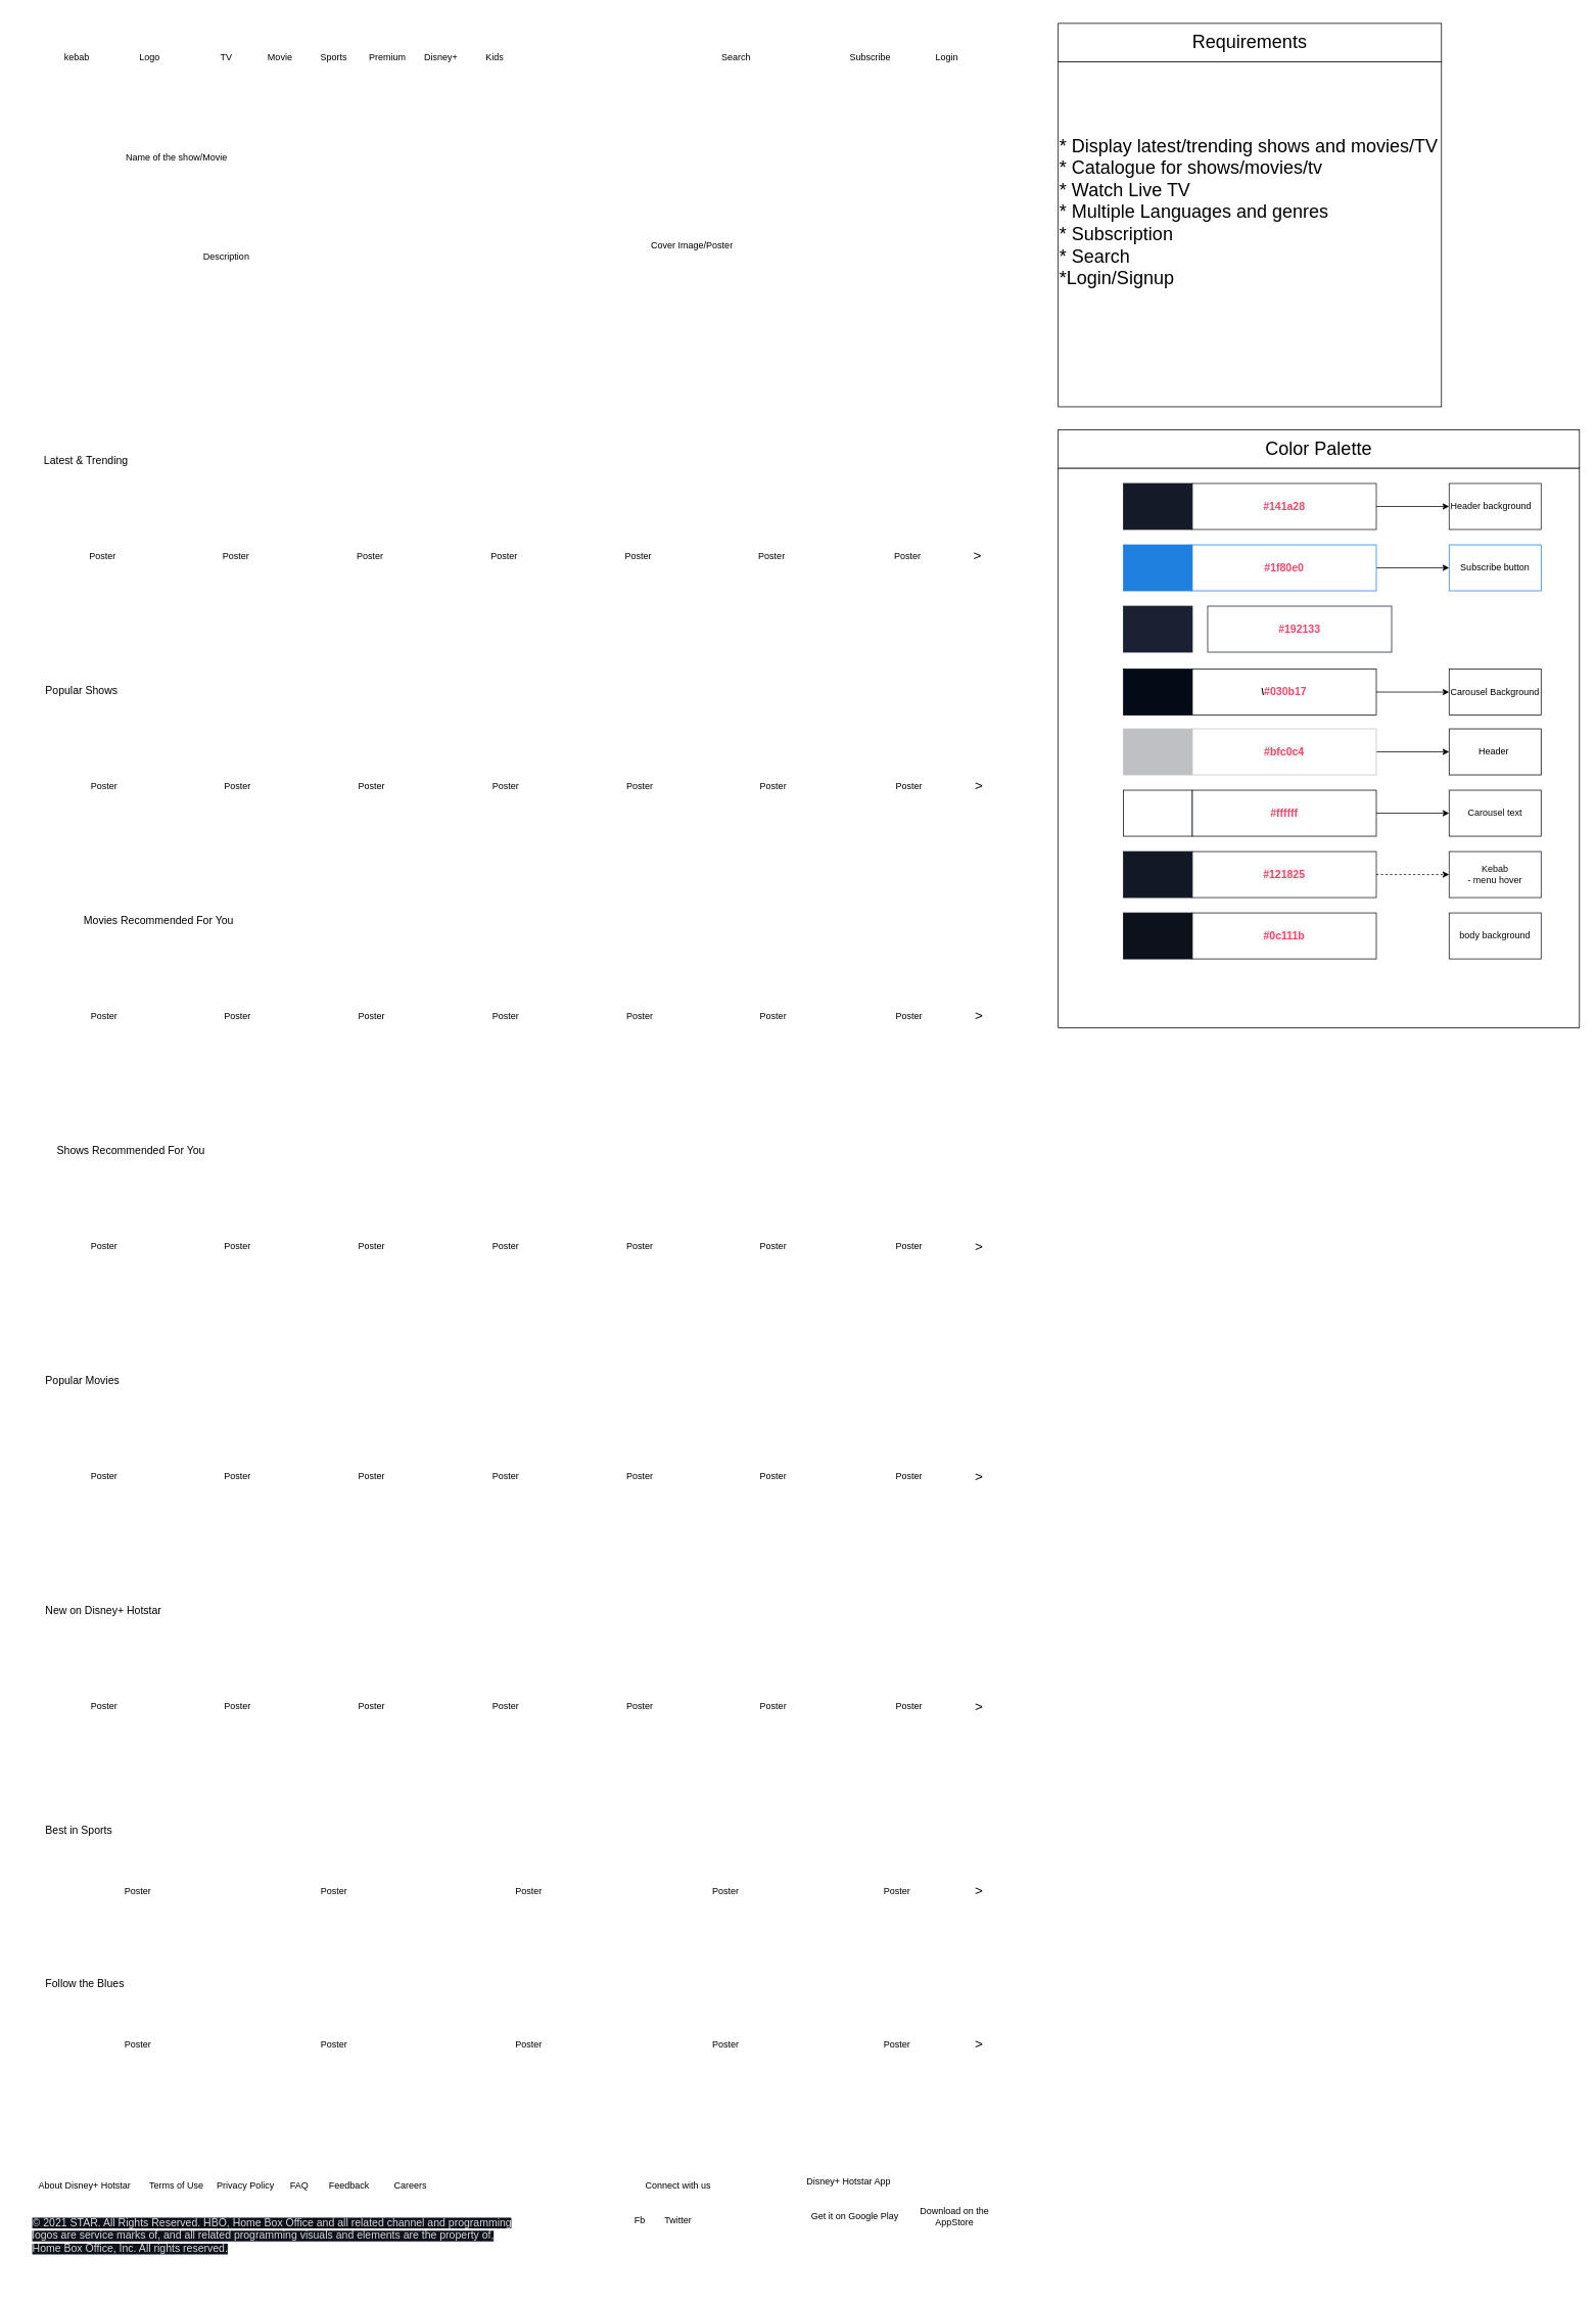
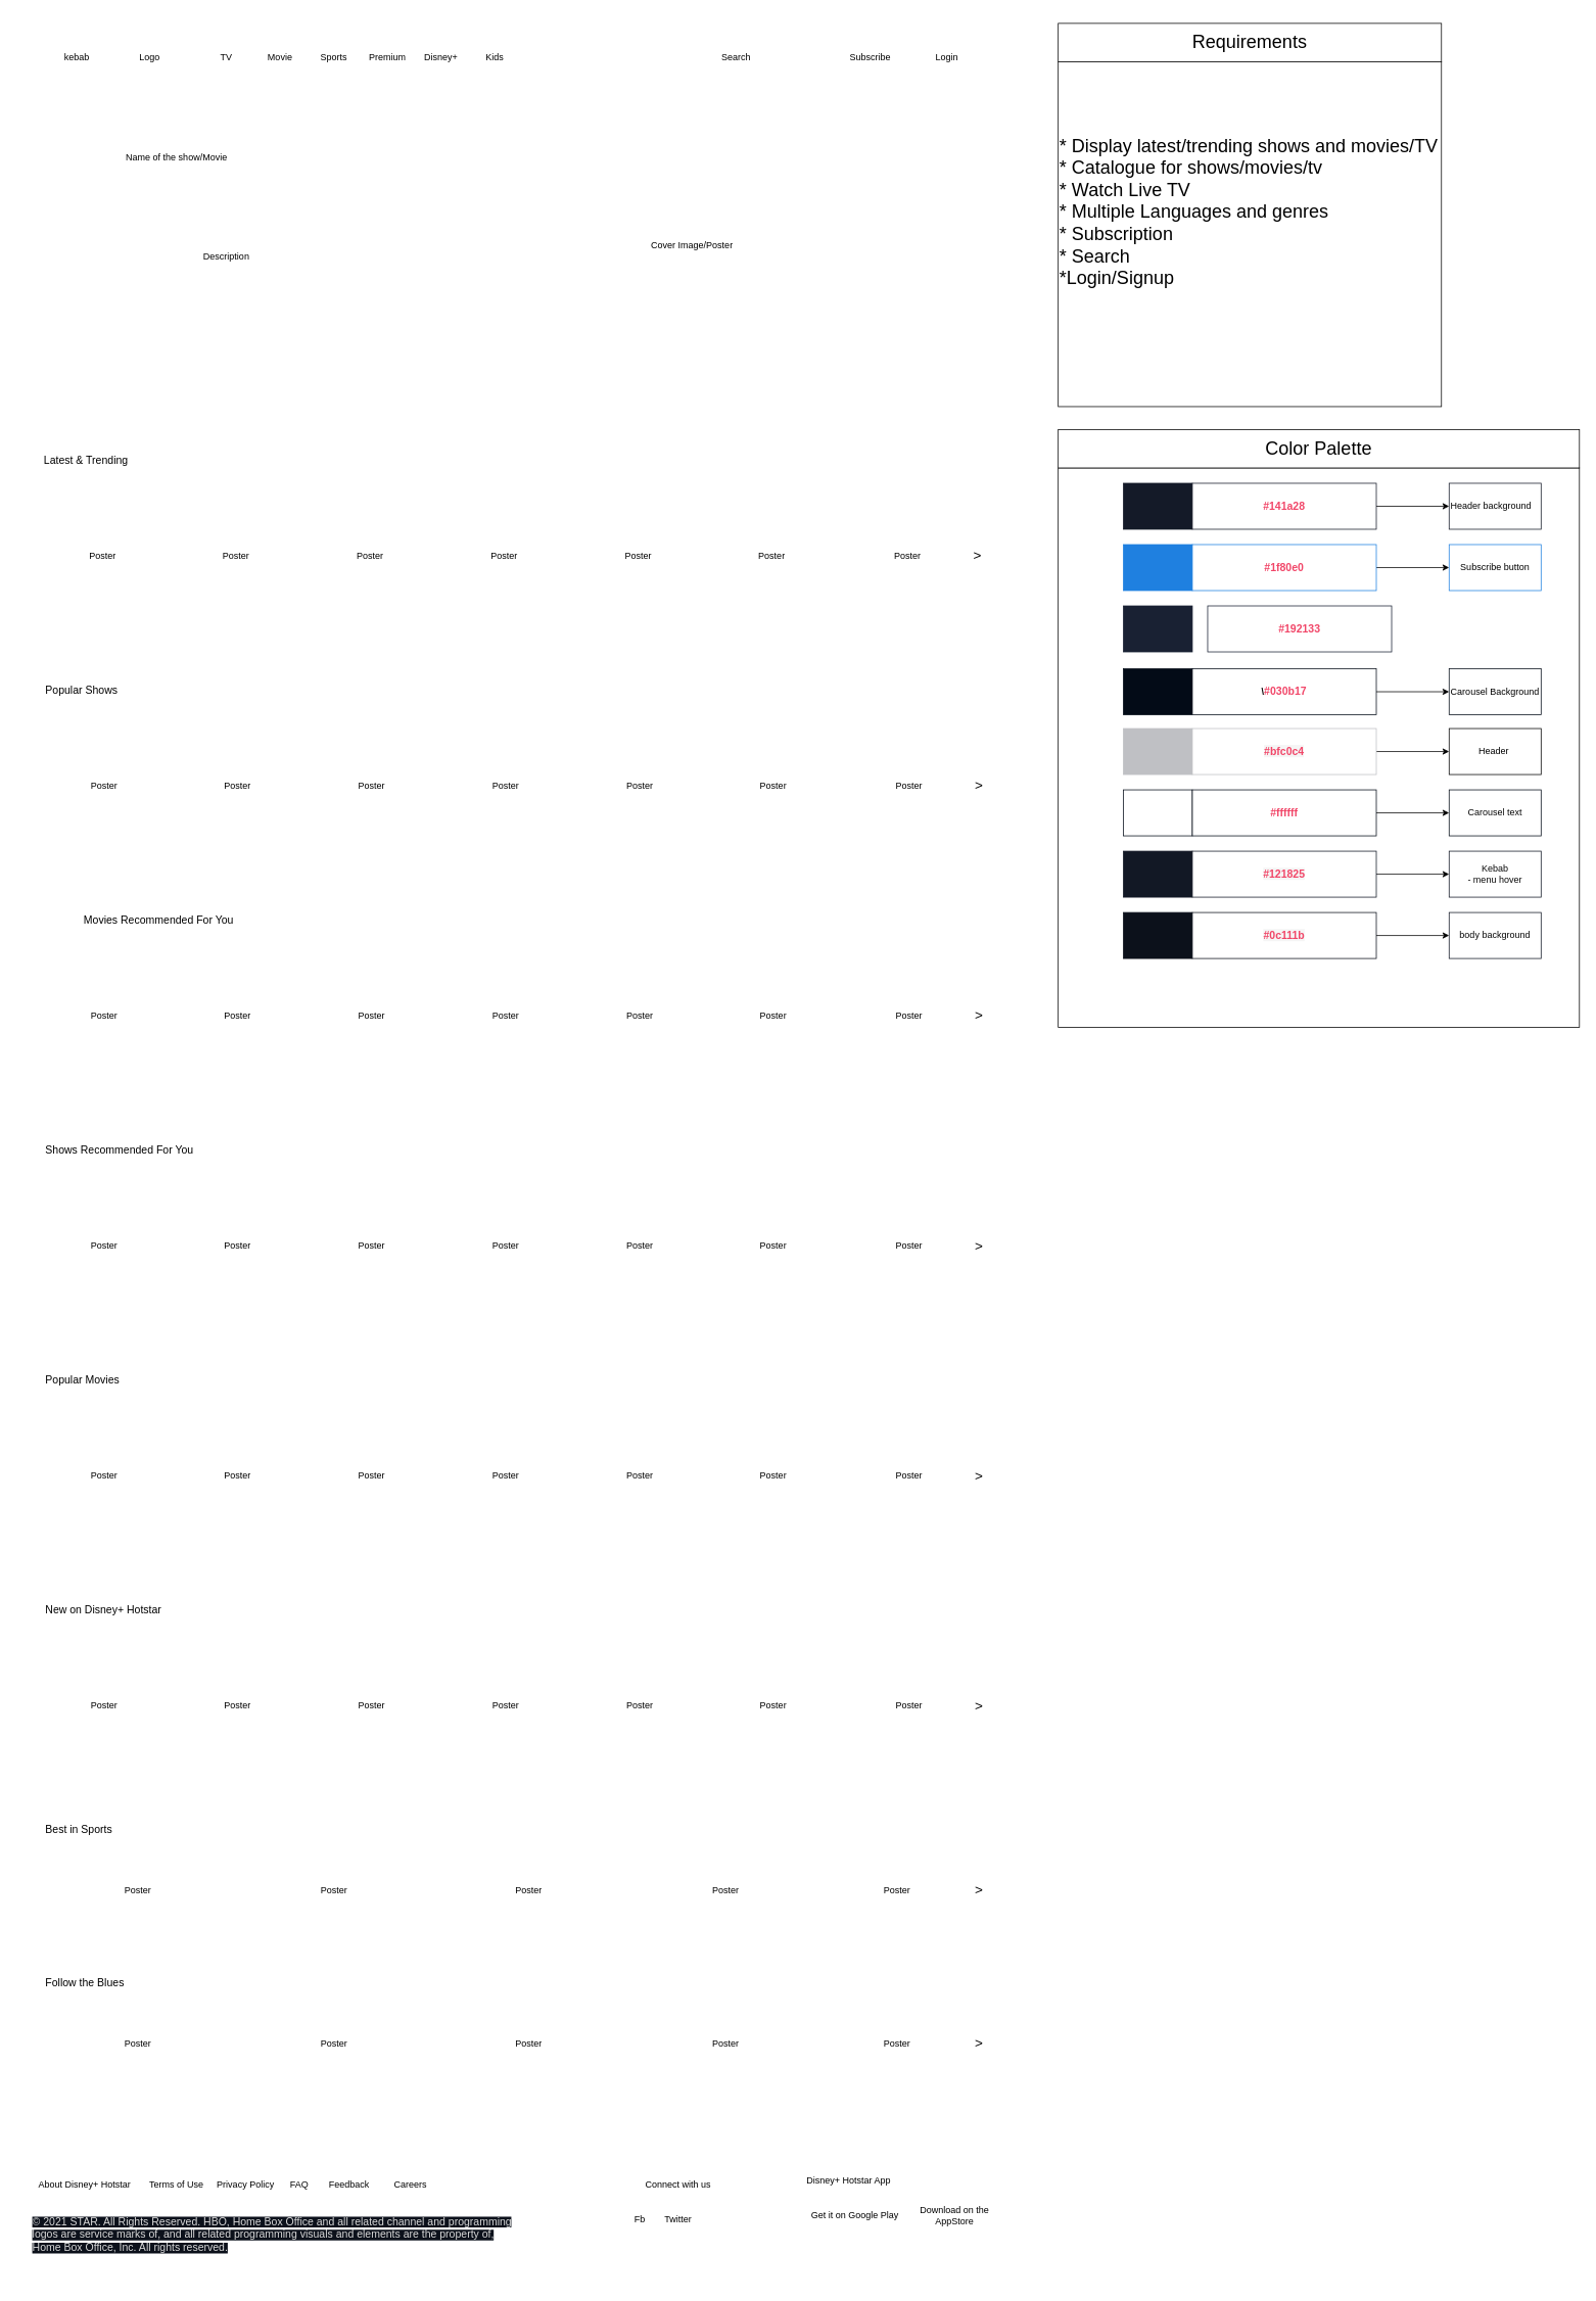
- <mxCell id="160" value="" style="edgeStyle=orthogonalEdgeStyle;rounded=0;orthogonalLoop=1;jettySize=auto;html=1;strokeColor=#000000;dashed=1;" edge="1" parent="1" source="161" target="162"><mxGeometry relative="1" as="geometry" /></mxCell>
+ <mxCell id="160" value="" style="edgeStyle=orthogonalEdgeStyle;rounded=0;orthogonalLoop=1;jettySize=auto;html=1;strokeColor=#000000;" edge="1" parent="1" source="161" target="162"><mxGeometry relative="1" as="geometry" /></mxCell>
+ <mxCell id="169" value="" style="edgeStyle=orthogonalEdgeStyle;rounded=0;orthogonalLoop=1;jettySize=auto;html=1;strokeColor=#000000;" edge="1" parent="1" source="170" target="171"><mxGeometry relative="1" as="geometry" /></mxCell>
- <mxCell id="63" value="&lt;font style=&quot;font-size: 14px&quot;&gt;Shows Recommended For You&lt;/font&gt;" style="rounded=0;whiteSpace=wrap;html=1;strokeColor=#FFFFFF;align=left;" parent="61" vertex="1"><mxGeometry x="32" y="20" width="213" height="40" as="geometry" /></mxCell>
+ <mxCell id="63" value="&lt;font style=&quot;font-size: 14px&quot;&gt;Shows Recommended For You&lt;/font&gt;" style="rounded=0;whiteSpace=wrap;html=1;strokeColor=#FFFFFF;align=left;" parent="61" vertex="1"><mxGeometry x="17" y="20" width="213" height="40" as="geometry" /></mxCell>
